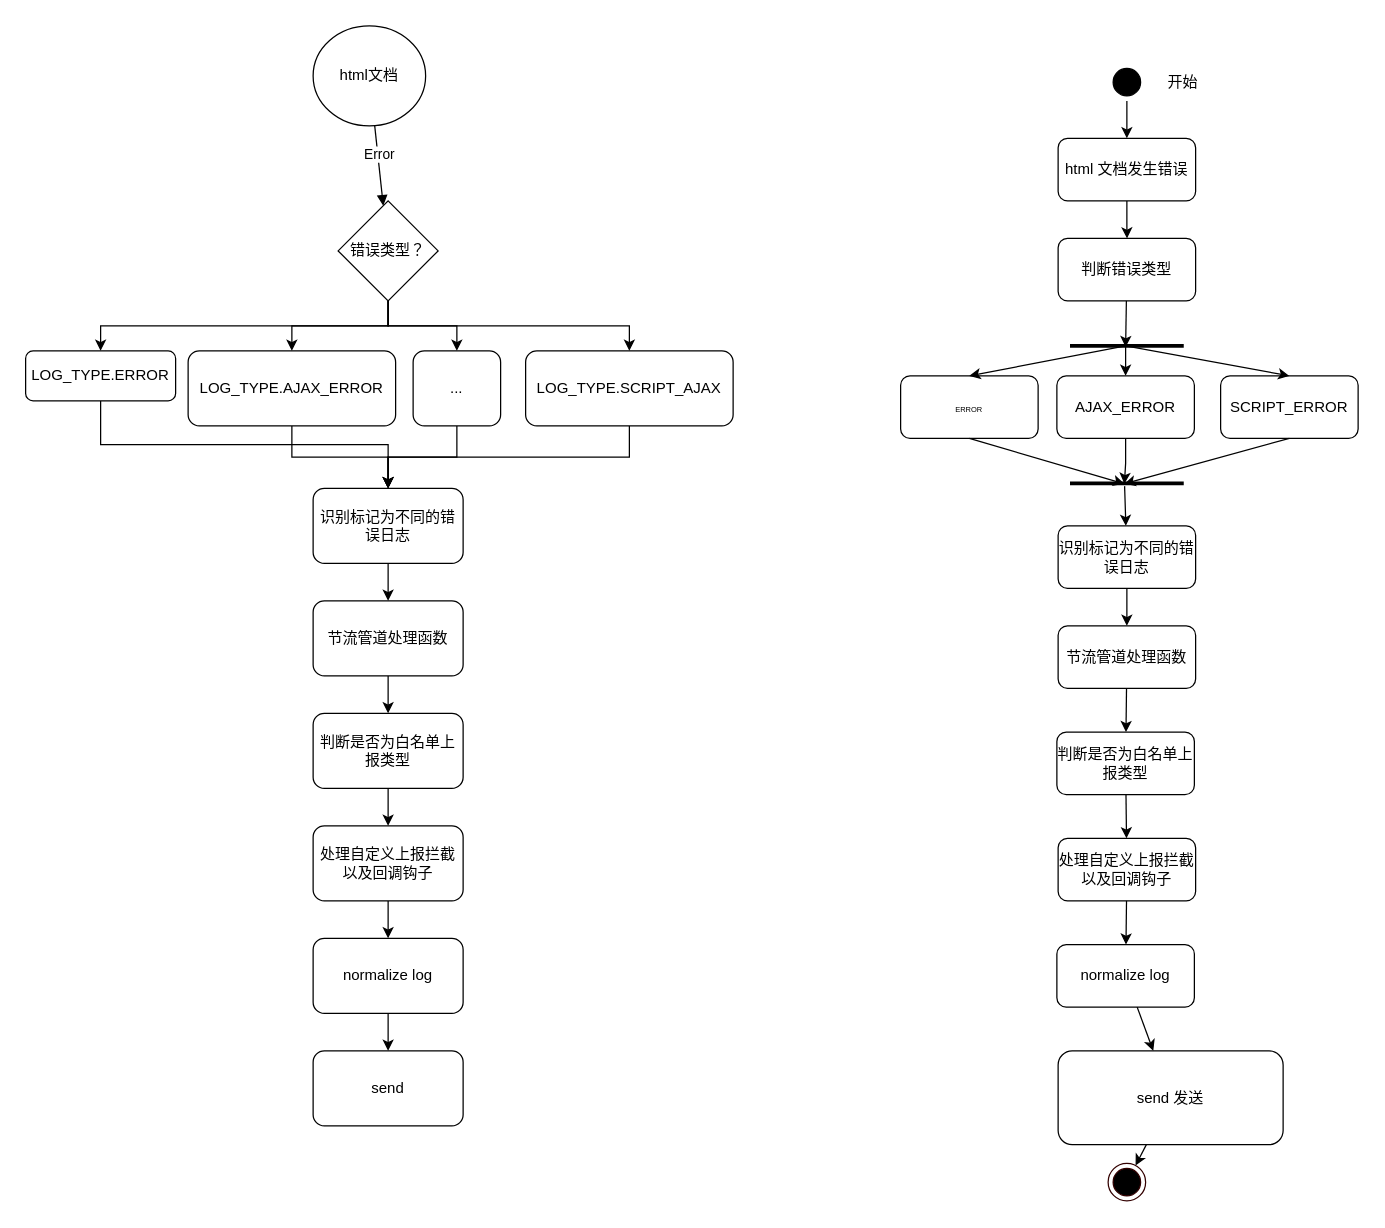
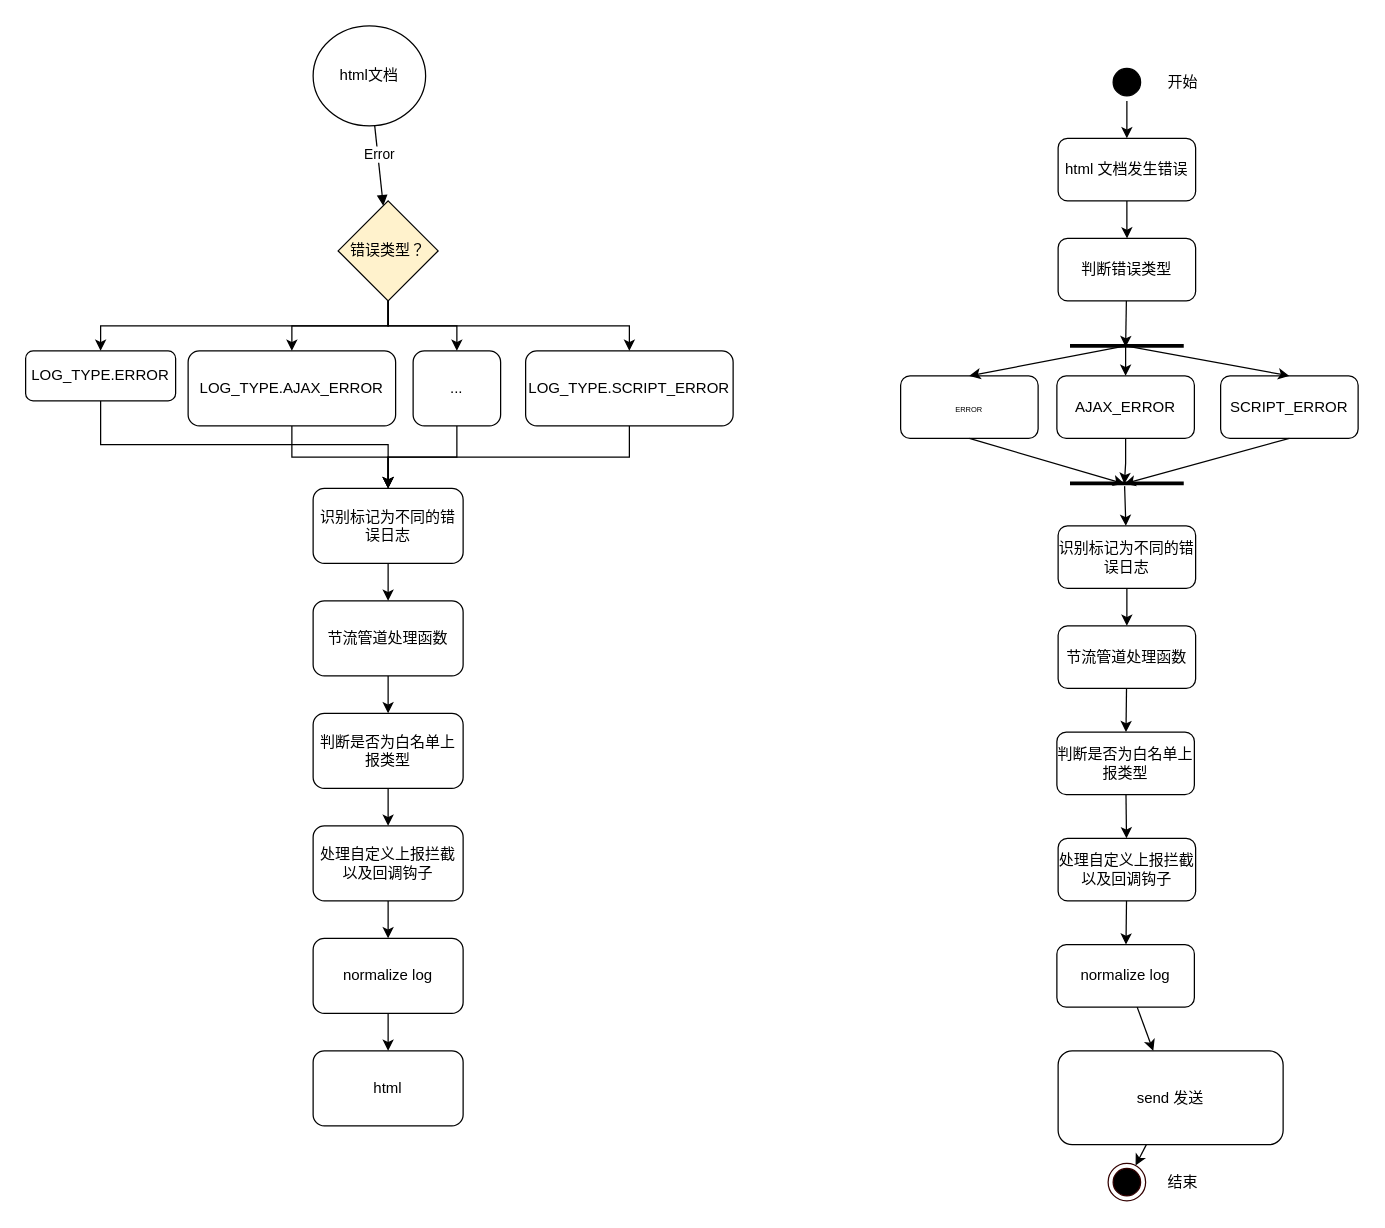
- <mxCell id="4" value="错误类型？" style="rhombus;whiteSpace=wrap;html=1;" parent="1" vertex="1"><mxGeometry x="270" y="160" width="80" height="80" as="geometry" /></mxCell>
+ <mxCell id="4" value="错误类型？" style="rhombus;whiteSpace=wrap;html=1;fillColor=#fff2cc;" parent="1" vertex="1"><mxGeometry x="270" y="160" width="80" height="80" as="geometry" /></mxCell>
- <mxCell id="7" value="LOG_TYPE.SCRIPT_AJAX" style="rounded=1;whiteSpace=wrap;html=1;" parent="1" vertex="1"><mxGeometry x="420" y="280" width="166" height="60" as="geometry" /></mxCell>
+ <mxCell id="7" value="LOG_TYPE.SCRIPT_ERROR" style="rounded=1;whiteSpace=wrap;html=1;" parent="1" vertex="1"><mxGeometry x="420" y="280" width="166" height="60" as="geometry" /></mxCell>
- <mxCell id="23" value="send" style="rounded=1;whiteSpace=wrap;html=1;" parent="1" vertex="1"><mxGeometry x="250" y="840" width="120" height="60" as="geometry" /></mxCell>
+ <mxCell id="23" value="html" style="rounded=1;whiteSpace=wrap;html=1;" parent="1" vertex="1"><mxGeometry x="250" y="840" width="120" height="60" as="geometry" /></mxCell>
+ <mxCell id="34" value="结束" style="text;html=1;strokeColor=none;fillColor=none;align=center;verticalAlign=middle;whiteSpace=wrap;rounded=0;" vertex="1" parent="1"><mxGeometry x="916" y="930" width="60" height="30" as="geometry" /></mxCell>
